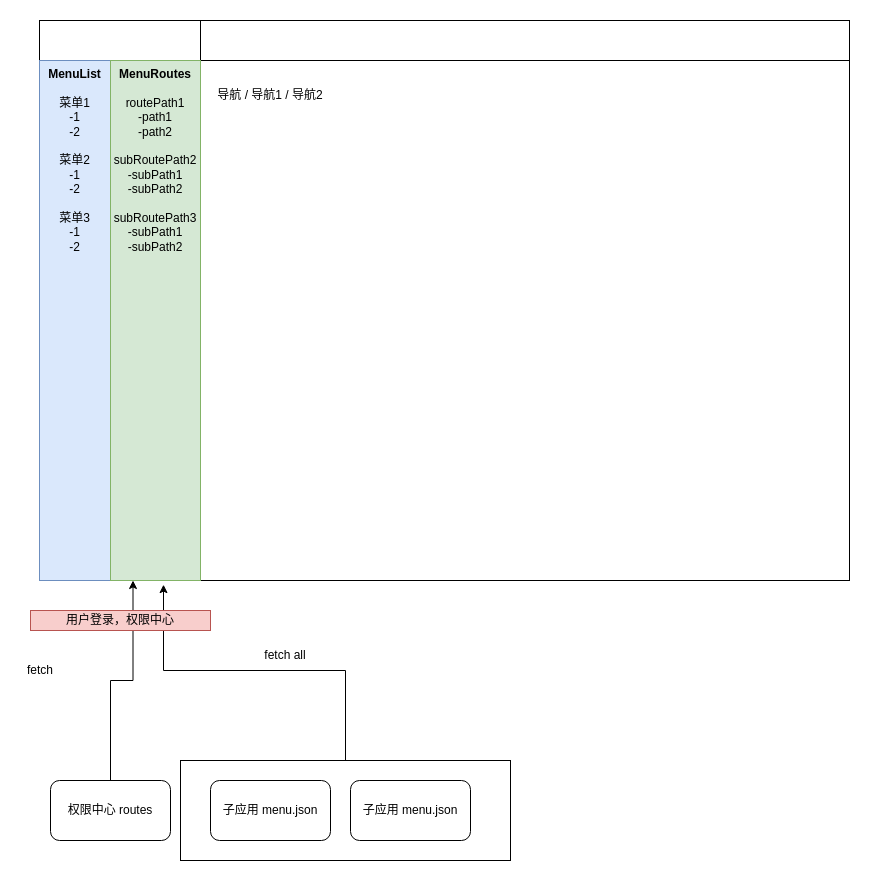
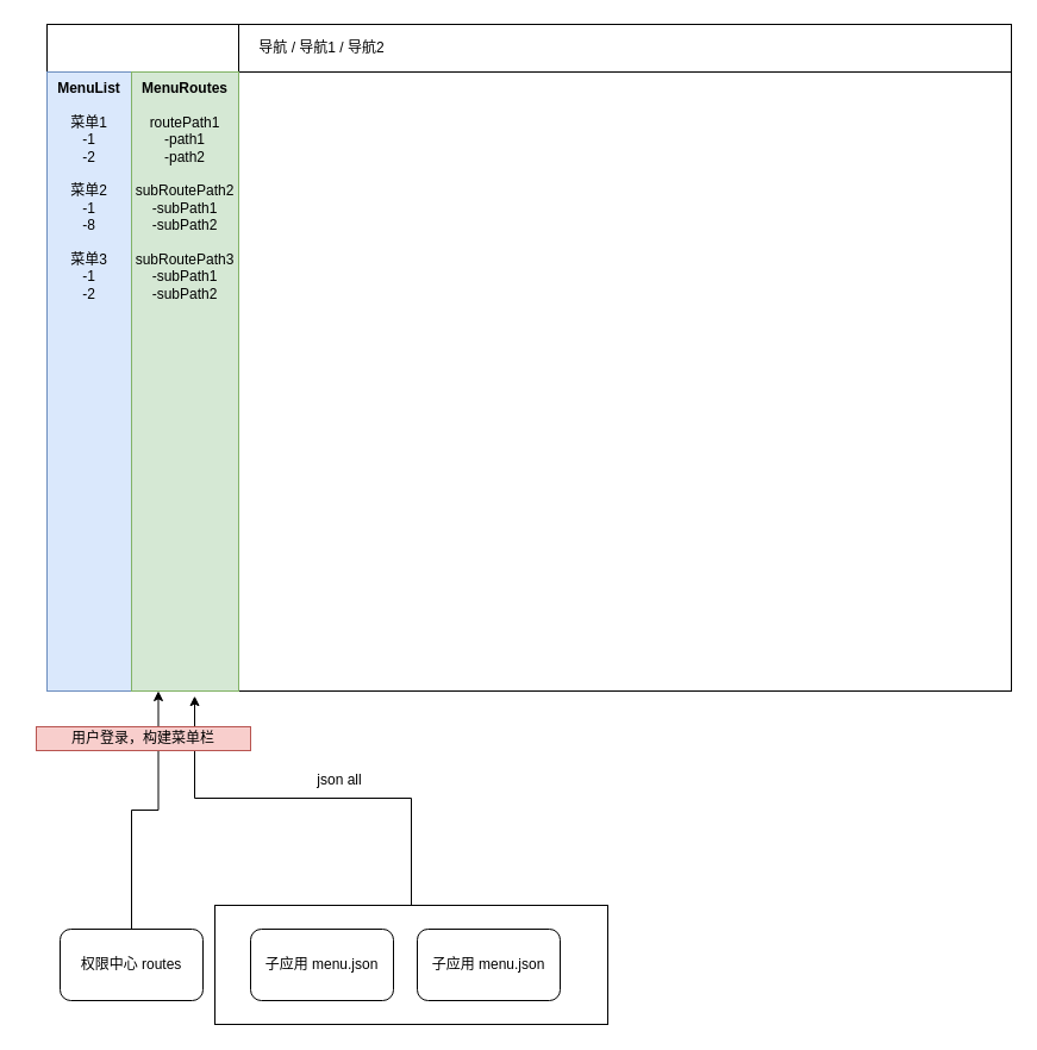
- <mxCell id="5" value="导航 / 导航1 / 导航2" style="text;html=1;strokeColor=none;fillColor=none;align=center;verticalAlign=middle;whiteSpace=wrap;rounded=0;" vertex="1" parent="1"><mxGeometry x="210" y="85" width="120" height="20" as="geometry" /></mxCell>
+ <mxCell id="5" value="导航 / 导航1 / 导航2" style="text;html=1;strokeColor=none;fillColor=none;align=center;verticalAlign=middle;whiteSpace=wrap;rounded=0;" vertex="1" parent="1"><mxGeometry x="210" y="30" width="120" height="20" as="geometry" /></mxCell>
- <mxCell id="6" value="&lt;b&gt;MenuList&lt;/b&gt;&lt;br&gt;&lt;br&gt;菜单1&lt;br&gt;-1&lt;br&gt;-2&lt;br&gt;&lt;br&gt;菜单2&lt;br&gt;-1&lt;br&gt;-2&lt;br&gt;&lt;br&gt;菜单3&lt;br&gt;-1&lt;br&gt;-2&lt;br&gt;&lt;br&gt;" style="text;html=1;strokeColor=#6c8ebf;fillColor=#dae8fc;align=center;verticalAlign=top;whiteSpace=wrap;rounded=0;" vertex="1" parent="1"><mxGeometry x="39" y="60" width="71" height="520" as="geometry" /></mxCell>
+ <mxCell id="6" value="&lt;b&gt;MenuList&lt;/b&gt;&lt;br&gt;&lt;br&gt;菜单1&lt;br&gt;-1&lt;br&gt;-2&lt;br&gt;&lt;br&gt;菜单2&lt;br&gt;-1&lt;br&gt;-8&lt;br&gt;&lt;br&gt;菜单3&lt;br&gt;-1&lt;br&gt;-2&lt;br&gt;&lt;br&gt;" style="text;html=1;strokeColor=#6c8ebf;fillColor=#dae8fc;align=center;verticalAlign=top;whiteSpace=wrap;rounded=0;" vertex="1" parent="1"><mxGeometry x="39" y="60" width="71" height="520" as="geometry" /></mxCell>
- <mxCell id="12" value="用户登录，权限中心" style="text;html=1;strokeColor=#b85450;fillColor=#f8cecc;align=center;verticalAlign=middle;whiteSpace=wrap;rounded=0;" vertex="1" parent="1"><mxGeometry y="610" width="180" height="20" as="geometry" x="30" /></mxCell>
+ <mxCell id="12" value="用户登录，构建菜单栏" style="text;html=1;strokeColor=#b85450;fillColor=#f8cecc;align=center;verticalAlign=middle;whiteSpace=wrap;rounded=0;" vertex="1" parent="1"><mxGeometry y="610" width="180" height="20" as="geometry" x="30" /></mxCell>
- <mxCell id="13" value="fetch all" style="text;html=1;strokeColor=none;fillColor=none;align=center;verticalAlign=middle;whiteSpace=wrap;rounded=0;" vertex="1" parent="1"><mxGeometry x="240" y="650" width="90" height="10" as="geometry" /></mxCell>
+ <mxCell id="13" value="json all" style="text;html=1;strokeColor=none;fillColor=none;align=center;verticalAlign=middle;whiteSpace=wrap;rounded=0;" vertex="1" parent="1"><mxGeometry x="240" y="650" width="90" height="10" as="geometry" /></mxCell>
- <mxCell id="14" value="fetch" style="text;html=1;strokeColor=none;fillColor=none;align=center;verticalAlign=middle;whiteSpace=wrap;rounded=0;" vertex="1" parent="1"><mxGeometry x="20" y="660" width="40" height="20" as="geometry" /></mxCell>
